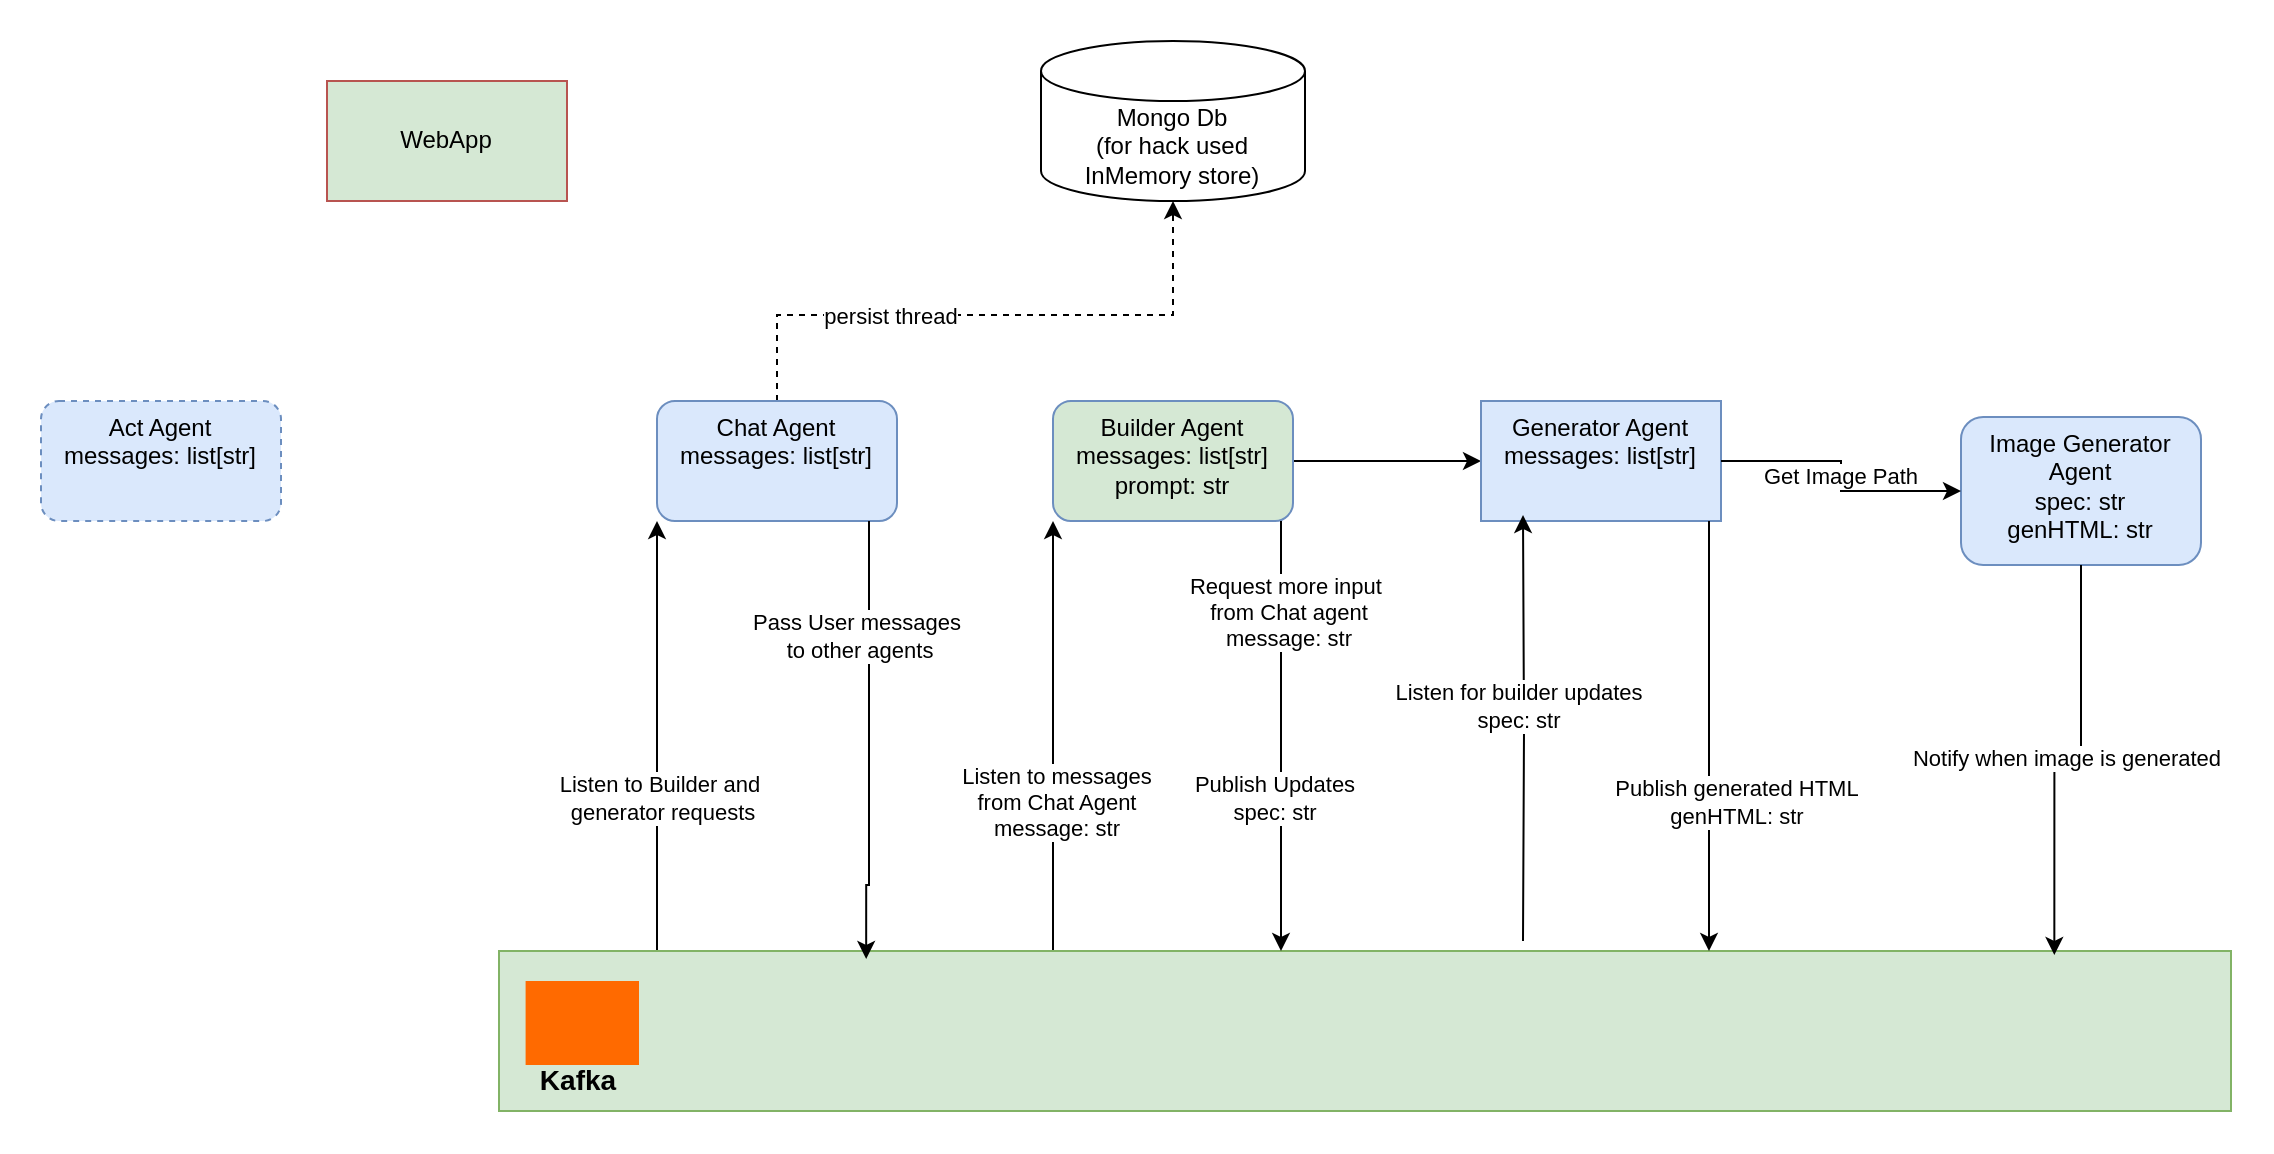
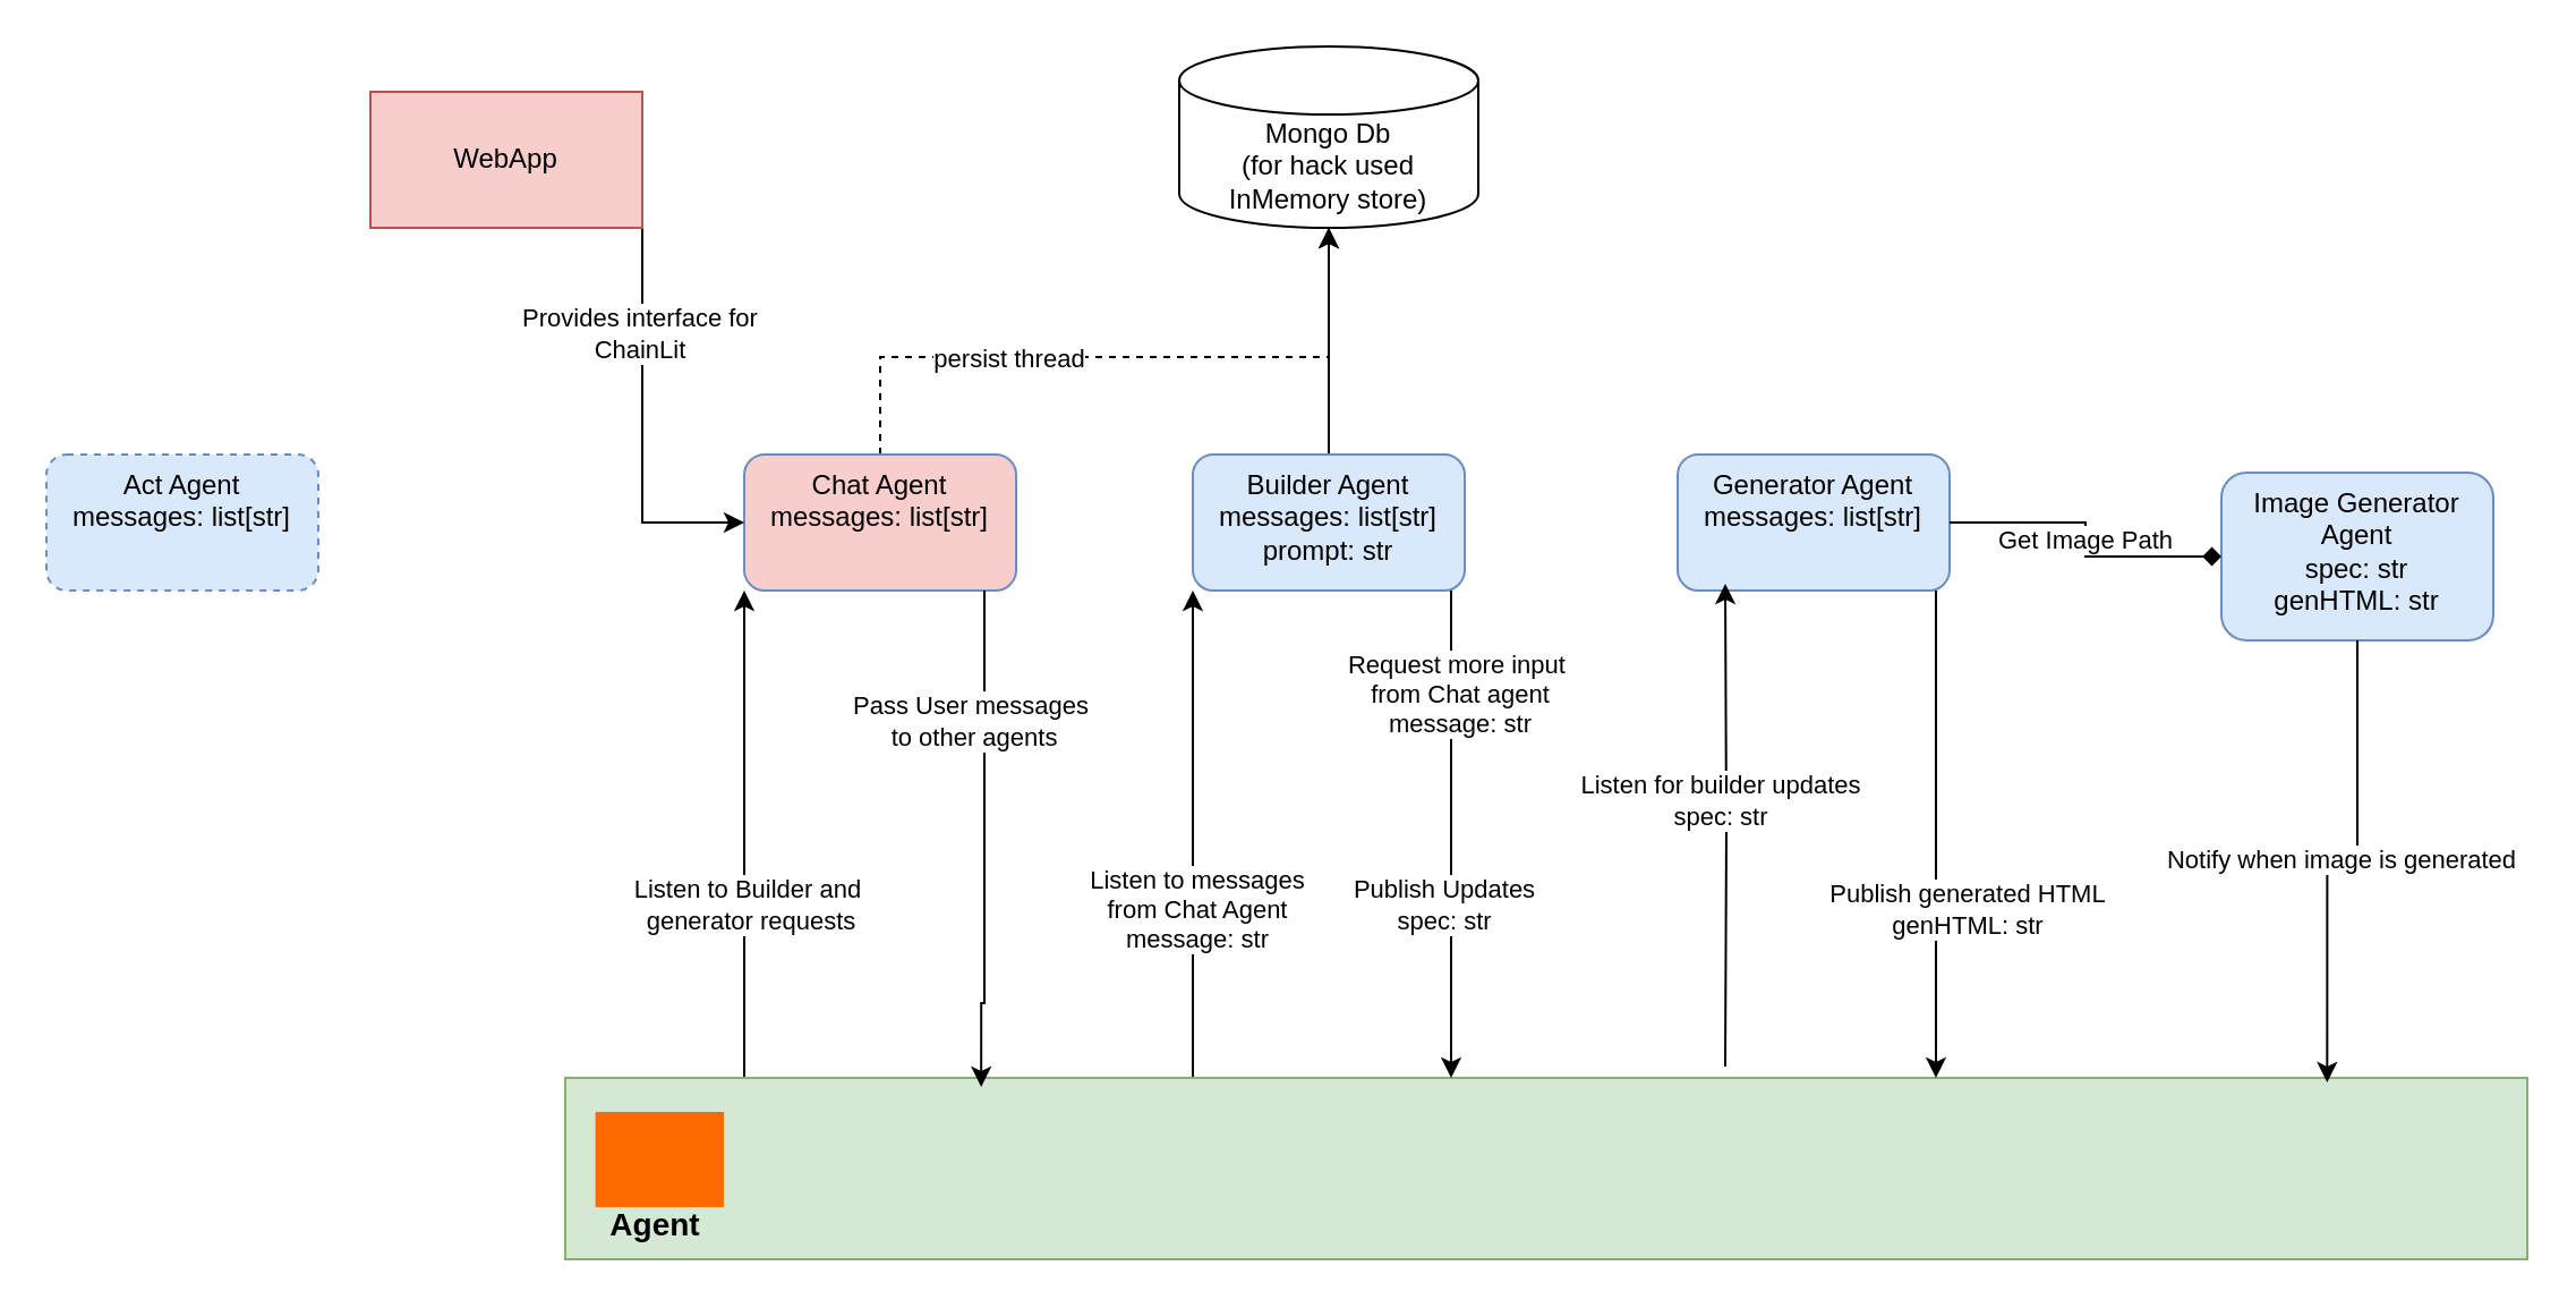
- <mxCell id="31" value="WebApp" style="rounded=0;whiteSpace=wrap;html=1;fillColor=#d5e8d4;strokeColor=#b85450;" vertex="1" parent="1"><mxGeometry x="163" y="40" width="120" height="60" as="geometry" /></mxCell>
+ <mxCell id="31" value="WebApp" style="rounded=0;whiteSpace=wrap;html=1;fillColor=#f8cecc;strokeColor=#b85450;" vertex="1" parent="1"><mxGeometry x="163" y="40" width="120" height="60" as="geometry" /></mxCell>
+ <mxCell id="29" style="edgeStyle=orthogonalEdgeStyle;rounded=0;orthogonalLoop=1;jettySize=auto;html=1;entryX=0;entryY=0.5;entryDx=0;entryDy=0;exitX=1;exitY=1;exitDx=0;exitDy=0;" edge="1" parent="1" source="31" target="4"><mxGeometry relative="1" as="geometry" /></mxCell>
+ <mxCell id="30" value="Provides interface for&lt;div&gt;ChainLit&lt;/div&gt;" style="edgeLabel;html=1;align=center;verticalAlign=middle;resizable=0;points=[];" vertex="1" connectable="0" parent="29"><mxGeometry x="-0.413" y="-2" relative="1" as="geometry"><mxPoint y="-5" as="offset" /></mxGeometry></mxCell>
- <mxCell id="4" value="Chat Agent&lt;div&gt;messages: list[str]&lt;/div&gt;" style="rounded=1;whiteSpace=wrap;html=1;fillColor=#dae8fc;strokeColor=#6c8ebf;verticalAlign=top;" parent="1" vertex="1"><mxGeometry x="328" y="200" width="120" height="60" as="geometry" /></mxCell>
+ <mxCell id="4" value="Chat Agent&lt;div&gt;messages: list[str]&lt;/div&gt;" style="rounded=1;whiteSpace=wrap;html=1;fillColor=#f8cecc;strokeColor=#6c8ebf;verticalAlign=top;" parent="1" vertex="1"><mxGeometry x="328" y="200" width="120" height="60" as="geometry" /></mxCell>
- <mxCell id="6" value="Builder Agent&lt;div&gt;messages: list[str]&lt;/div&gt;&lt;div&gt;prompt: str&lt;/div&gt;" style="rounded=1;whiteSpace=wrap;html=1;fillColor=#d5e8d4;strokeColor=#6c8ebf;verticalAlign=top;" parent="1" vertex="1"><mxGeometry x="526" y="200" width="120" height="60" as="geometry" /></mxCell>
+ <mxCell id="6" value="Builder Agent&lt;div&gt;messages: list[str]&lt;/div&gt;&lt;div&gt;prompt: str&lt;/div&gt;" style="rounded=1;whiteSpace=wrap;html=1;fillColor=#dae8fc;strokeColor=#6c8ebf;verticalAlign=top;" parent="1" vertex="1"><mxGeometry x="526" y="200" width="120" height="60" as="geometry" /></mxCell>
- <mxCell id="5" style="edgeStyle=orthogonalEdgeStyle;rounded=0;orthogonalLoop=1;jettySize=auto;html=1;" parent="1" source="6" target="7" edge="1"><mxGeometry relative="1" as="geometry"><mxPoint x="596" y="116" as="targetPoint" /></mxGeometry></mxCell>
+ <mxCell id="5" style="edgeStyle=orthogonalEdgeStyle;rounded=0;orthogonalLoop=1;jettySize=auto;html=1;entryX=0.5;entryY=1;entryDx=0;entryDy=0;entryPerimeter=0;" parent="1" source="6" target="24" edge="1"><mxGeometry relative="1" as="geometry"><mxPoint x="596" y="116" as="targetPoint" /></mxGeometry></mxCell>
- <mxCell id="7" value="Generator Agent&lt;div&gt;messages: list[str]&lt;br&gt;&lt;/div&gt;" style="whiteSpace=wrap;html=1;fillColor=#dae8fc;strokeColor=#6c8ebf;verticalAlign=top;rounded=0;" parent="1" vertex="1"><mxGeometry x="740" y="200" width="120" height="60" as="geometry" /></mxCell>
+ <mxCell id="7" value="Generator Agent&lt;div&gt;messages: list[str]&lt;br&gt;&lt;/div&gt;" style="rounded=1;whiteSpace=wrap;html=1;fillColor=#dae8fc;strokeColor=#6c8ebf;verticalAlign=top;" parent="1" vertex="1"><mxGeometry x="740" y="200" width="120" height="60" as="geometry" /></mxCell>
- <mxCell id="26" value="Get Image Path" style="edgeStyle=orthogonalEdgeStyle;rounded=0;orthogonalLoop=1;jettySize=auto;html=1;entryX=0;entryY=0.5;entryDx=0;entryDy=0;" parent="1" source="7" target="25" edge="1"><mxGeometry relative="1" as="geometry" /></mxCell>
+ <mxCell id="26" value="Get Image Path" style="edgeStyle=orthogonalEdgeStyle;rounded=0;orthogonalLoop=1;jettySize=auto;html=1;entryX=0;entryY=0.5;entryDx=0;entryDy=0;endArrow=diamond;" parent="1" source="7" target="25" edge="1"><mxGeometry relative="1" as="geometry" /></mxCell>
- <mxCell id="14" value="Kafka" style="text;html=1;align=center;verticalAlign=middle;whiteSpace=wrap;rounded=0;fontStyle=1;fontSize=14;" parent="1" vertex="1"><mxGeometry x="259" y="525" width="60" height="30" as="geometry" /></mxCell>
+ <mxCell id="14" value="Agent" style="text;html=1;align=center;verticalAlign=middle;whiteSpace=wrap;rounded=0;fontStyle=1;fontSize=14;" parent="1" vertex="1"><mxGeometry x="259" y="525" width="60" height="30" as="geometry" /></mxCell>
